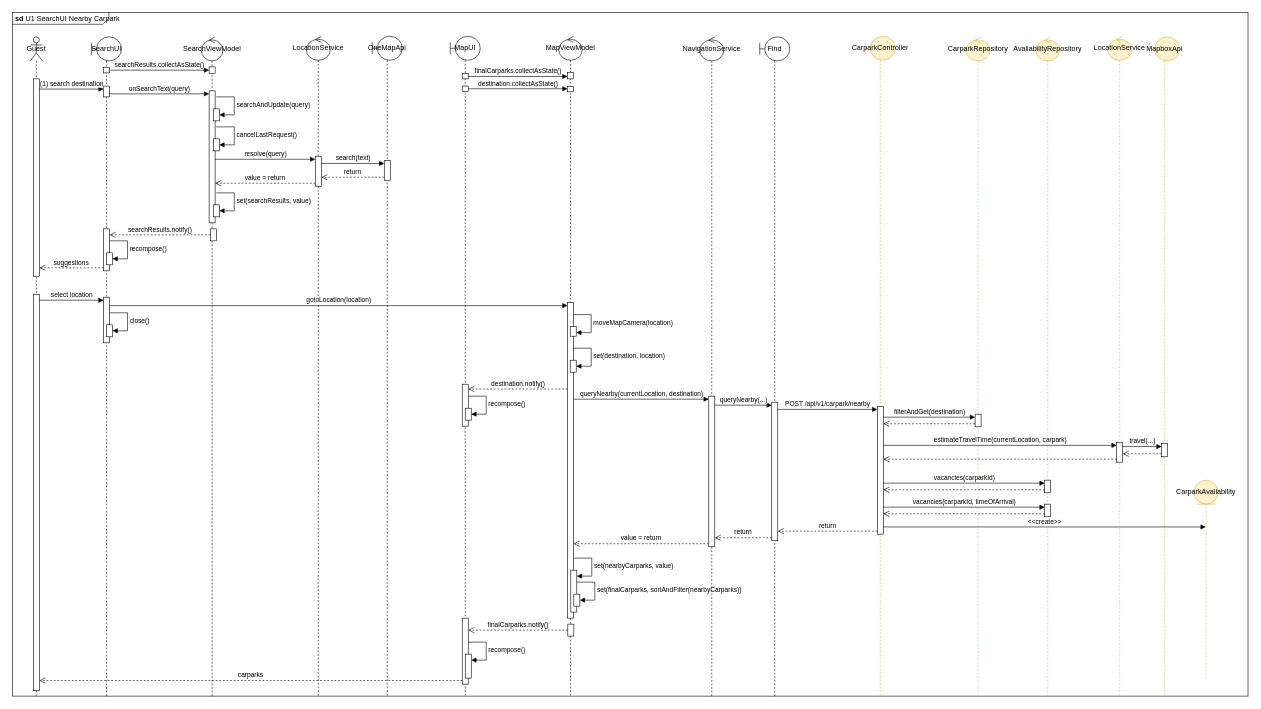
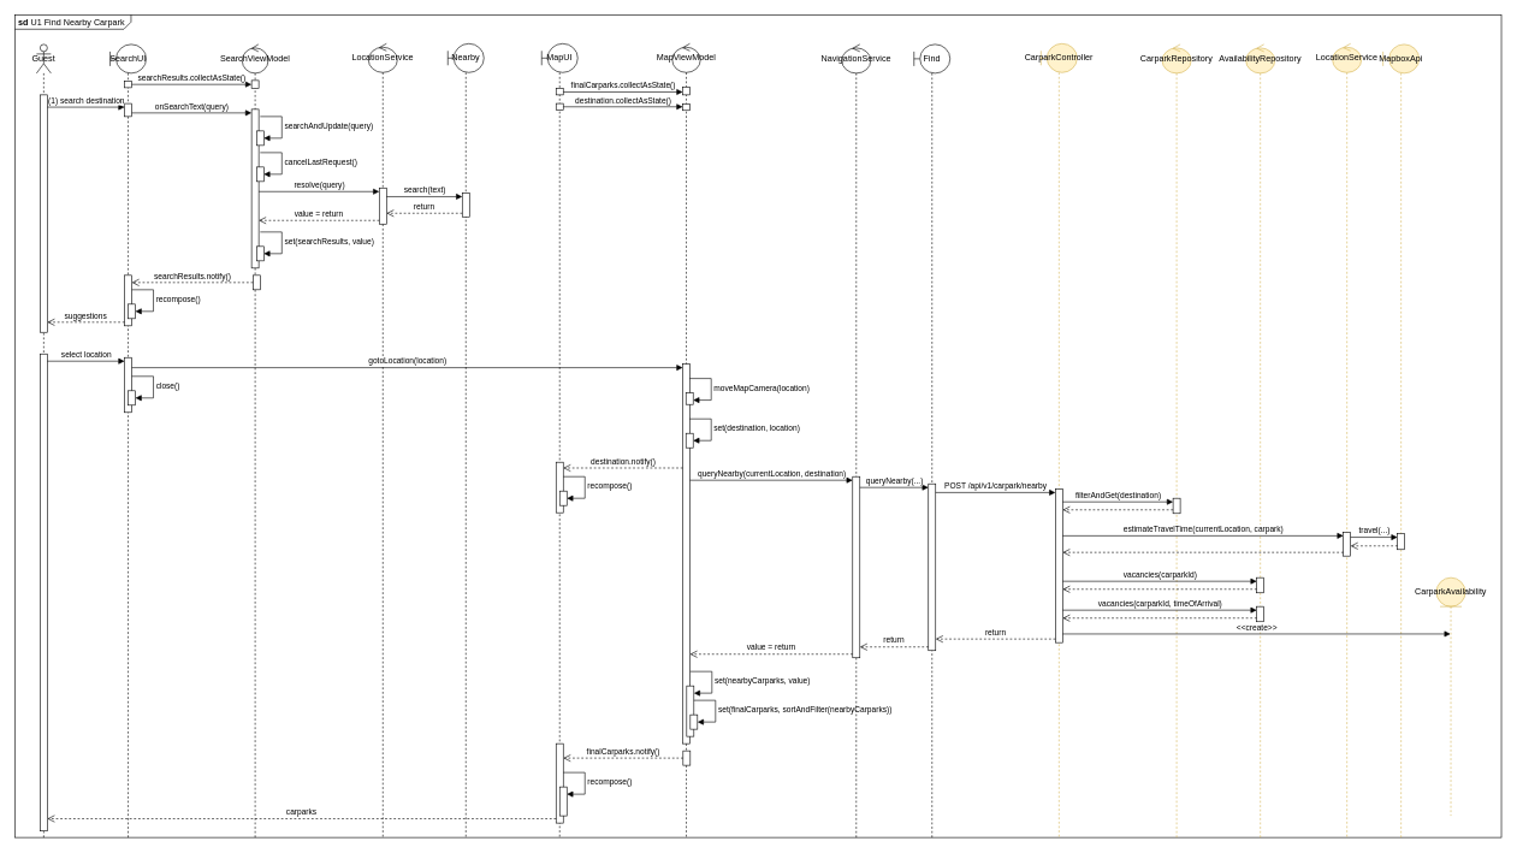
- <mxCell id="2" value="&lt;p style=&quot;margin:0px;margin-top:4px;margin-left:5px;text-align:left;&quot;&gt;&lt;b&gt;sd&lt;/b&gt;  U1 SearchUI Nearby Carpark&lt;/p&gt;" style="html=1;shape=mxgraph.sysml.package;overflow=fill;labelX=161.5;align=left;spacingLeft=5;verticalAlign=top;spacingTop=-3;movable=1;resizable=1;rotatable=1;deletable=1;editable=1;locked=0;connectable=1;" vertex="1" parent="1"><mxGeometry x="20" y="20" width="2060" height="1140" as="geometry" /></mxCell>
+ <mxCell id="2" value="&lt;p style=&quot;margin:0px;margin-top:4px;margin-left:5px;text-align:left;&quot;&gt;&lt;b&gt;sd&lt;/b&gt;  U1 Find Nearby Carpark&lt;/p&gt;" style="html=1;shape=mxgraph.sysml.package;overflow=fill;labelX=161.5;align=left;spacingLeft=5;verticalAlign=top;spacingTop=-3;movable=1;resizable=1;rotatable=1;deletable=1;editable=1;locked=0;connectable=1;" vertex="1" parent="1"><mxGeometry x="20" y="20" width="2060" height="1140" as="geometry" /></mxCell>
- <mxCell id="27" value="OneMapApi" style="shape=umlLifeline;perimeter=lifelinePerimeter;whiteSpace=wrap;html=1;container=1;dropTarget=0;collapsible=0;recursiveResize=0;outlineConnect=0;portConstraint=eastwest;newEdgeStyle={&quot;curved&quot;:0,&quot;rounded&quot;:0};participant=umlBoundary;" vertex="1" parent="1"><mxGeometry x="620" y="60" width="50" height="1100" as="geometry" /></mxCell>
+ <mxCell id="27" value="Nearby" style="shape=umlLifeline;perimeter=lifelinePerimeter;whiteSpace=wrap;html=1;container=1;dropTarget=0;collapsible=0;recursiveResize=0;outlineConnect=0;portConstraint=eastwest;newEdgeStyle={&quot;curved&quot;:0,&quot;rounded&quot;:0};participant=umlBoundary;" vertex="1" parent="1"><mxGeometry x="620" y="60" width="50" height="1100" as="geometry" /></mxCell>
